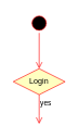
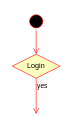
- <mxCell id="4" value="Login" style="rhombus;whiteSpace=wrap;html=1;fillColor=#ffffc0;strokeColor=#ff0000;" vertex="1" parent="1"><mxGeometry x="20" y="105" width="80" height="40" as="geometry" /></mxCell>
+ <mxCell id="4" value="Login" style="rhombus;whiteSpace=wrap;html=1;fillColor=#ffffc0;strokeColor=#ff0000;" vertex="1" parent="1"><mxGeometry x="20" y="90" width="80" height="40" as="geometry" /></mxCell>
